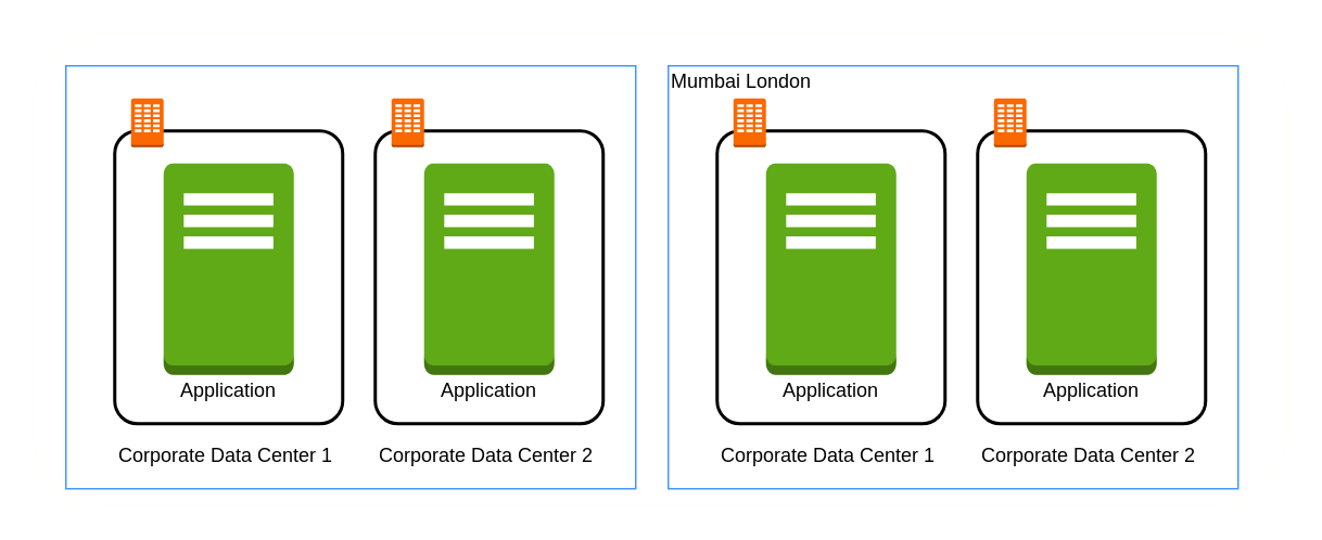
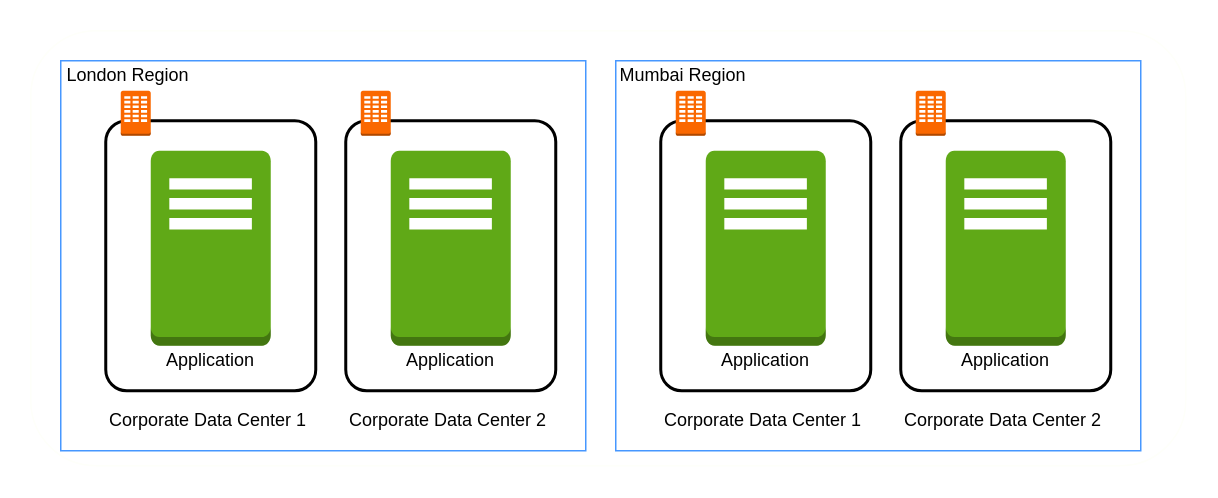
+ <mxCell id="9" value="London Region" style="text;html=1;strokeColor=none;fillColor=none;align=center;verticalAlign=middle;whiteSpace=wrap;rounded=0;" parent="1" vertex="1"><mxGeometry x="40" y="40" width="90" height="20" as="geometry" /></mxCell>
- <mxCell id="21" value="Mumbai London" style="text;html=1;strokeColor=none;fillColor=none;align=center;verticalAlign=middle;whiteSpace=wrap;rounded=0;" vertex="1" parent="1"><mxGeometry x="410" y="40" width="90" height="20" as="geometry" /></mxCell>
+ <mxCell id="21" value="Mumbai Region" style="text;html=1;strokeColor=none;fillColor=none;align=center;verticalAlign=middle;whiteSpace=wrap;rounded=0;" vertex="1" parent="1"><mxGeometry x="410" y="40" width="90" height="20" as="geometry" /></mxCell>
